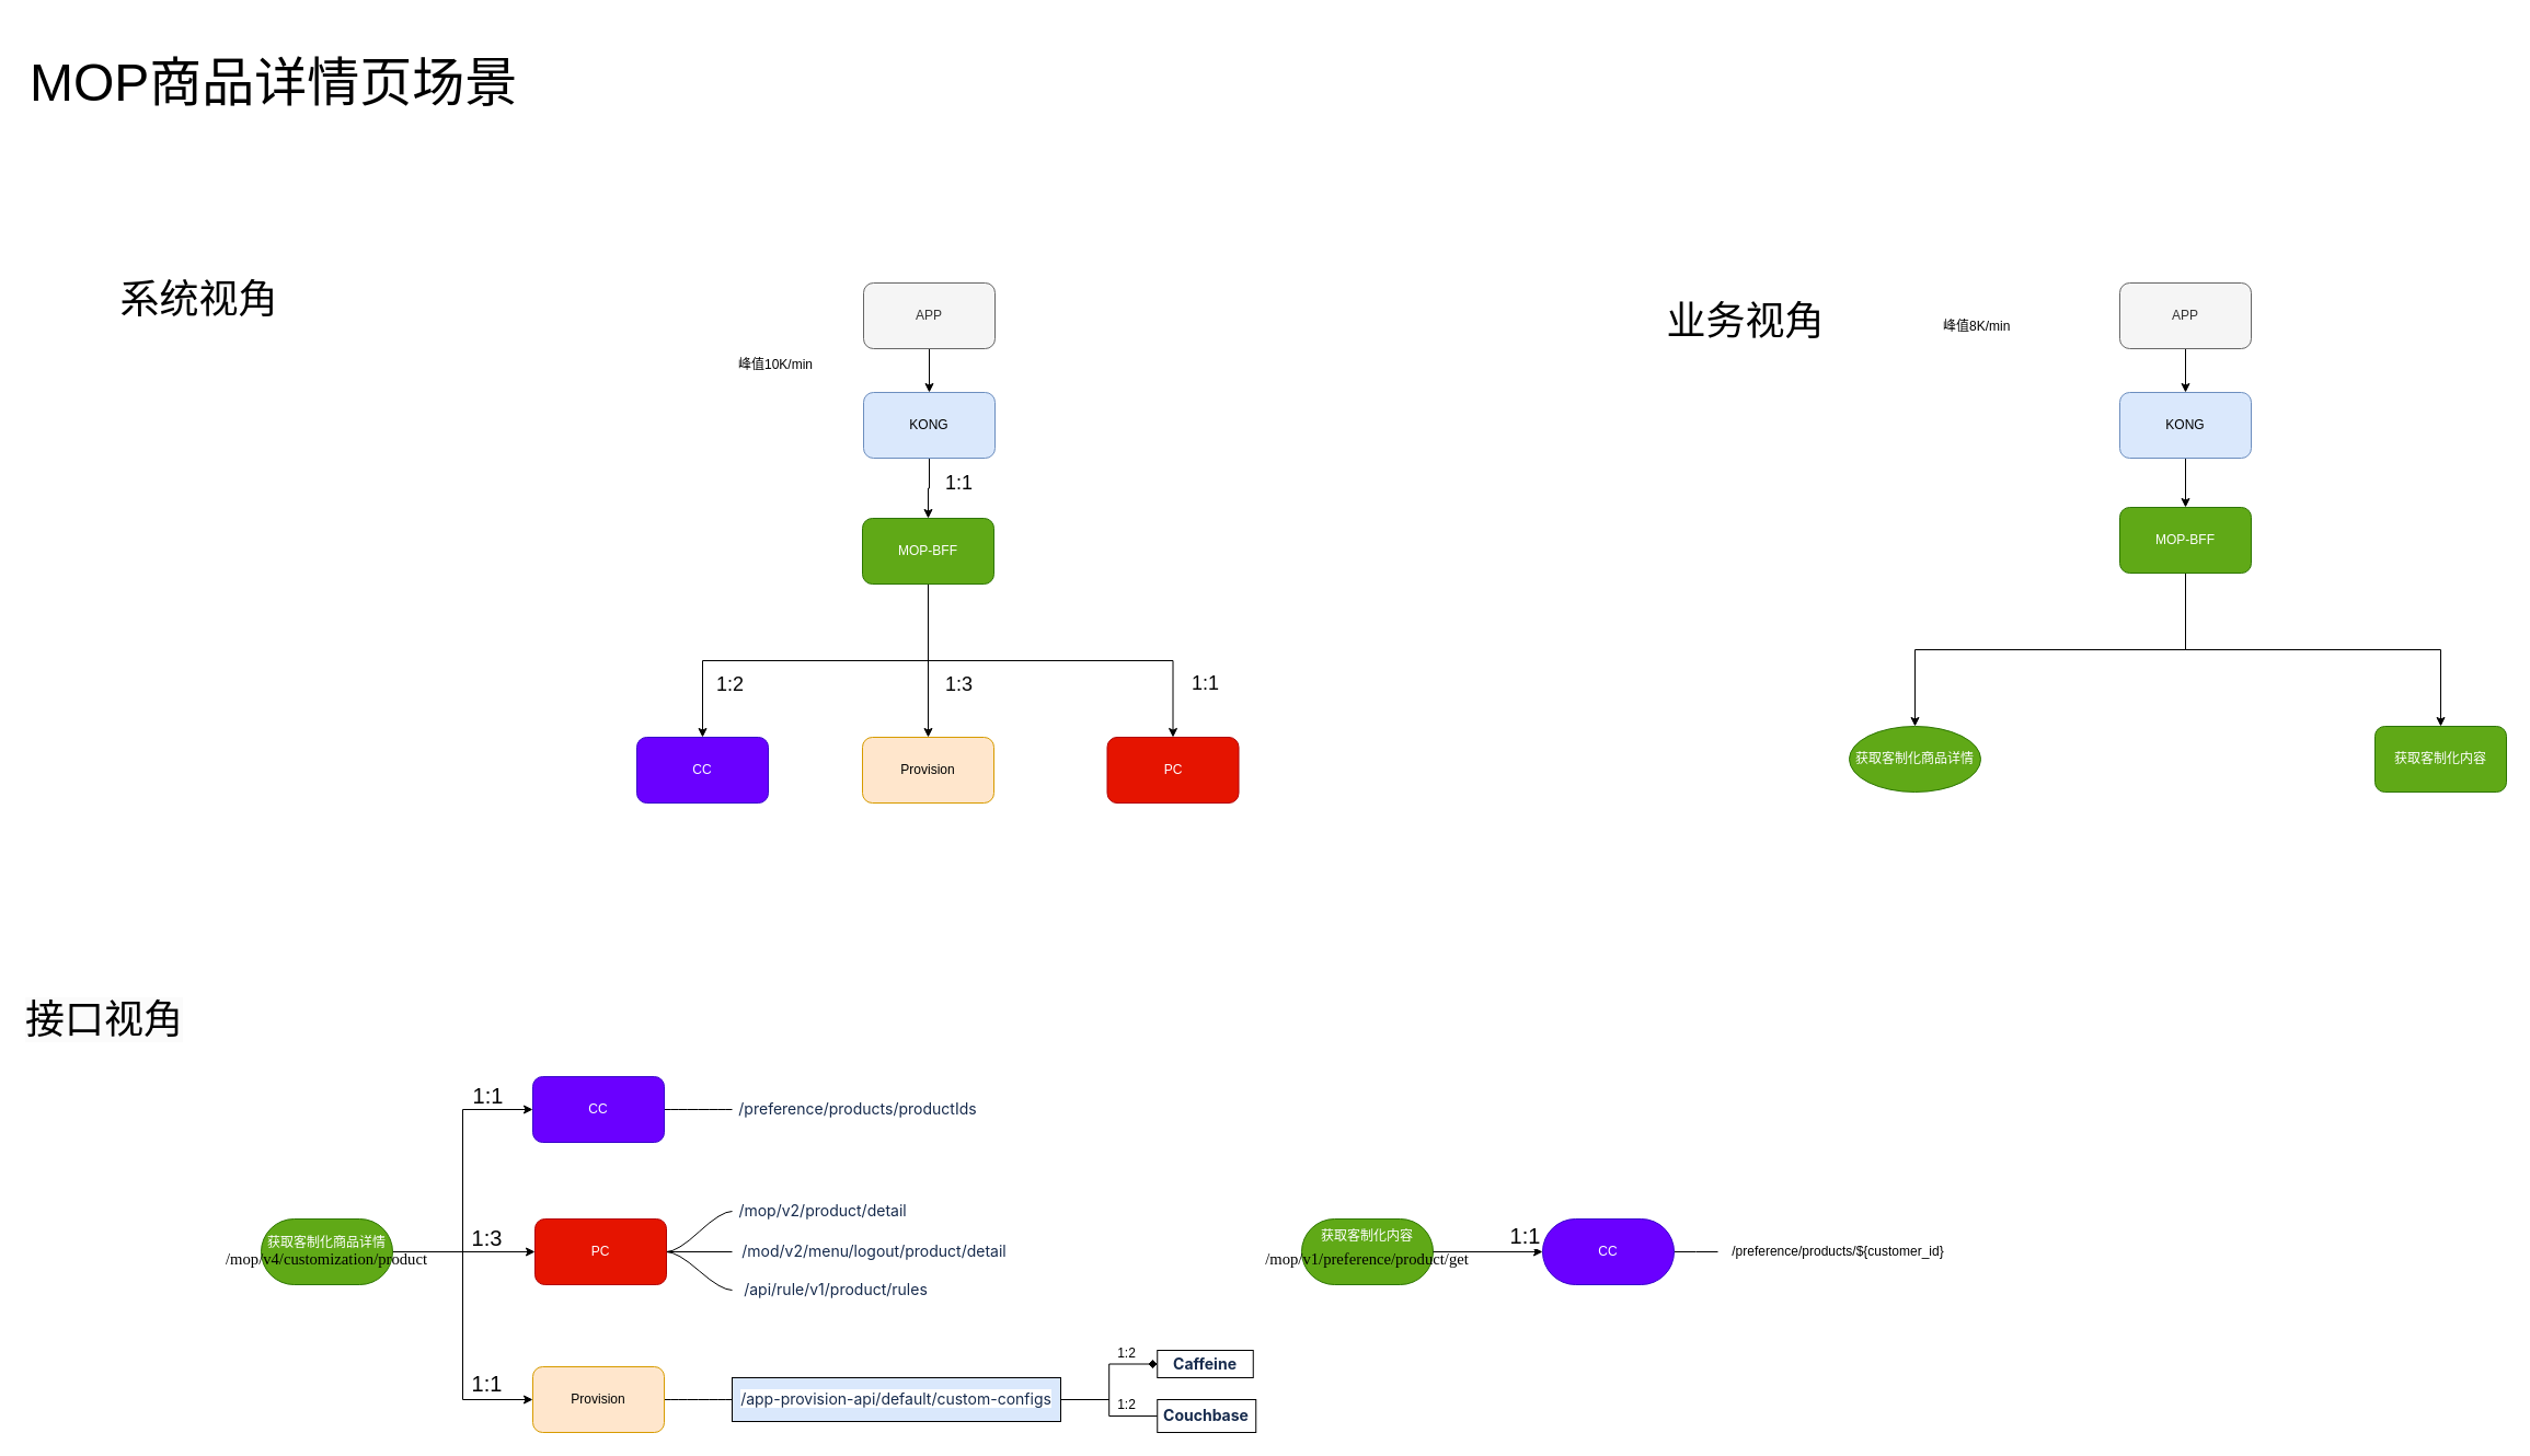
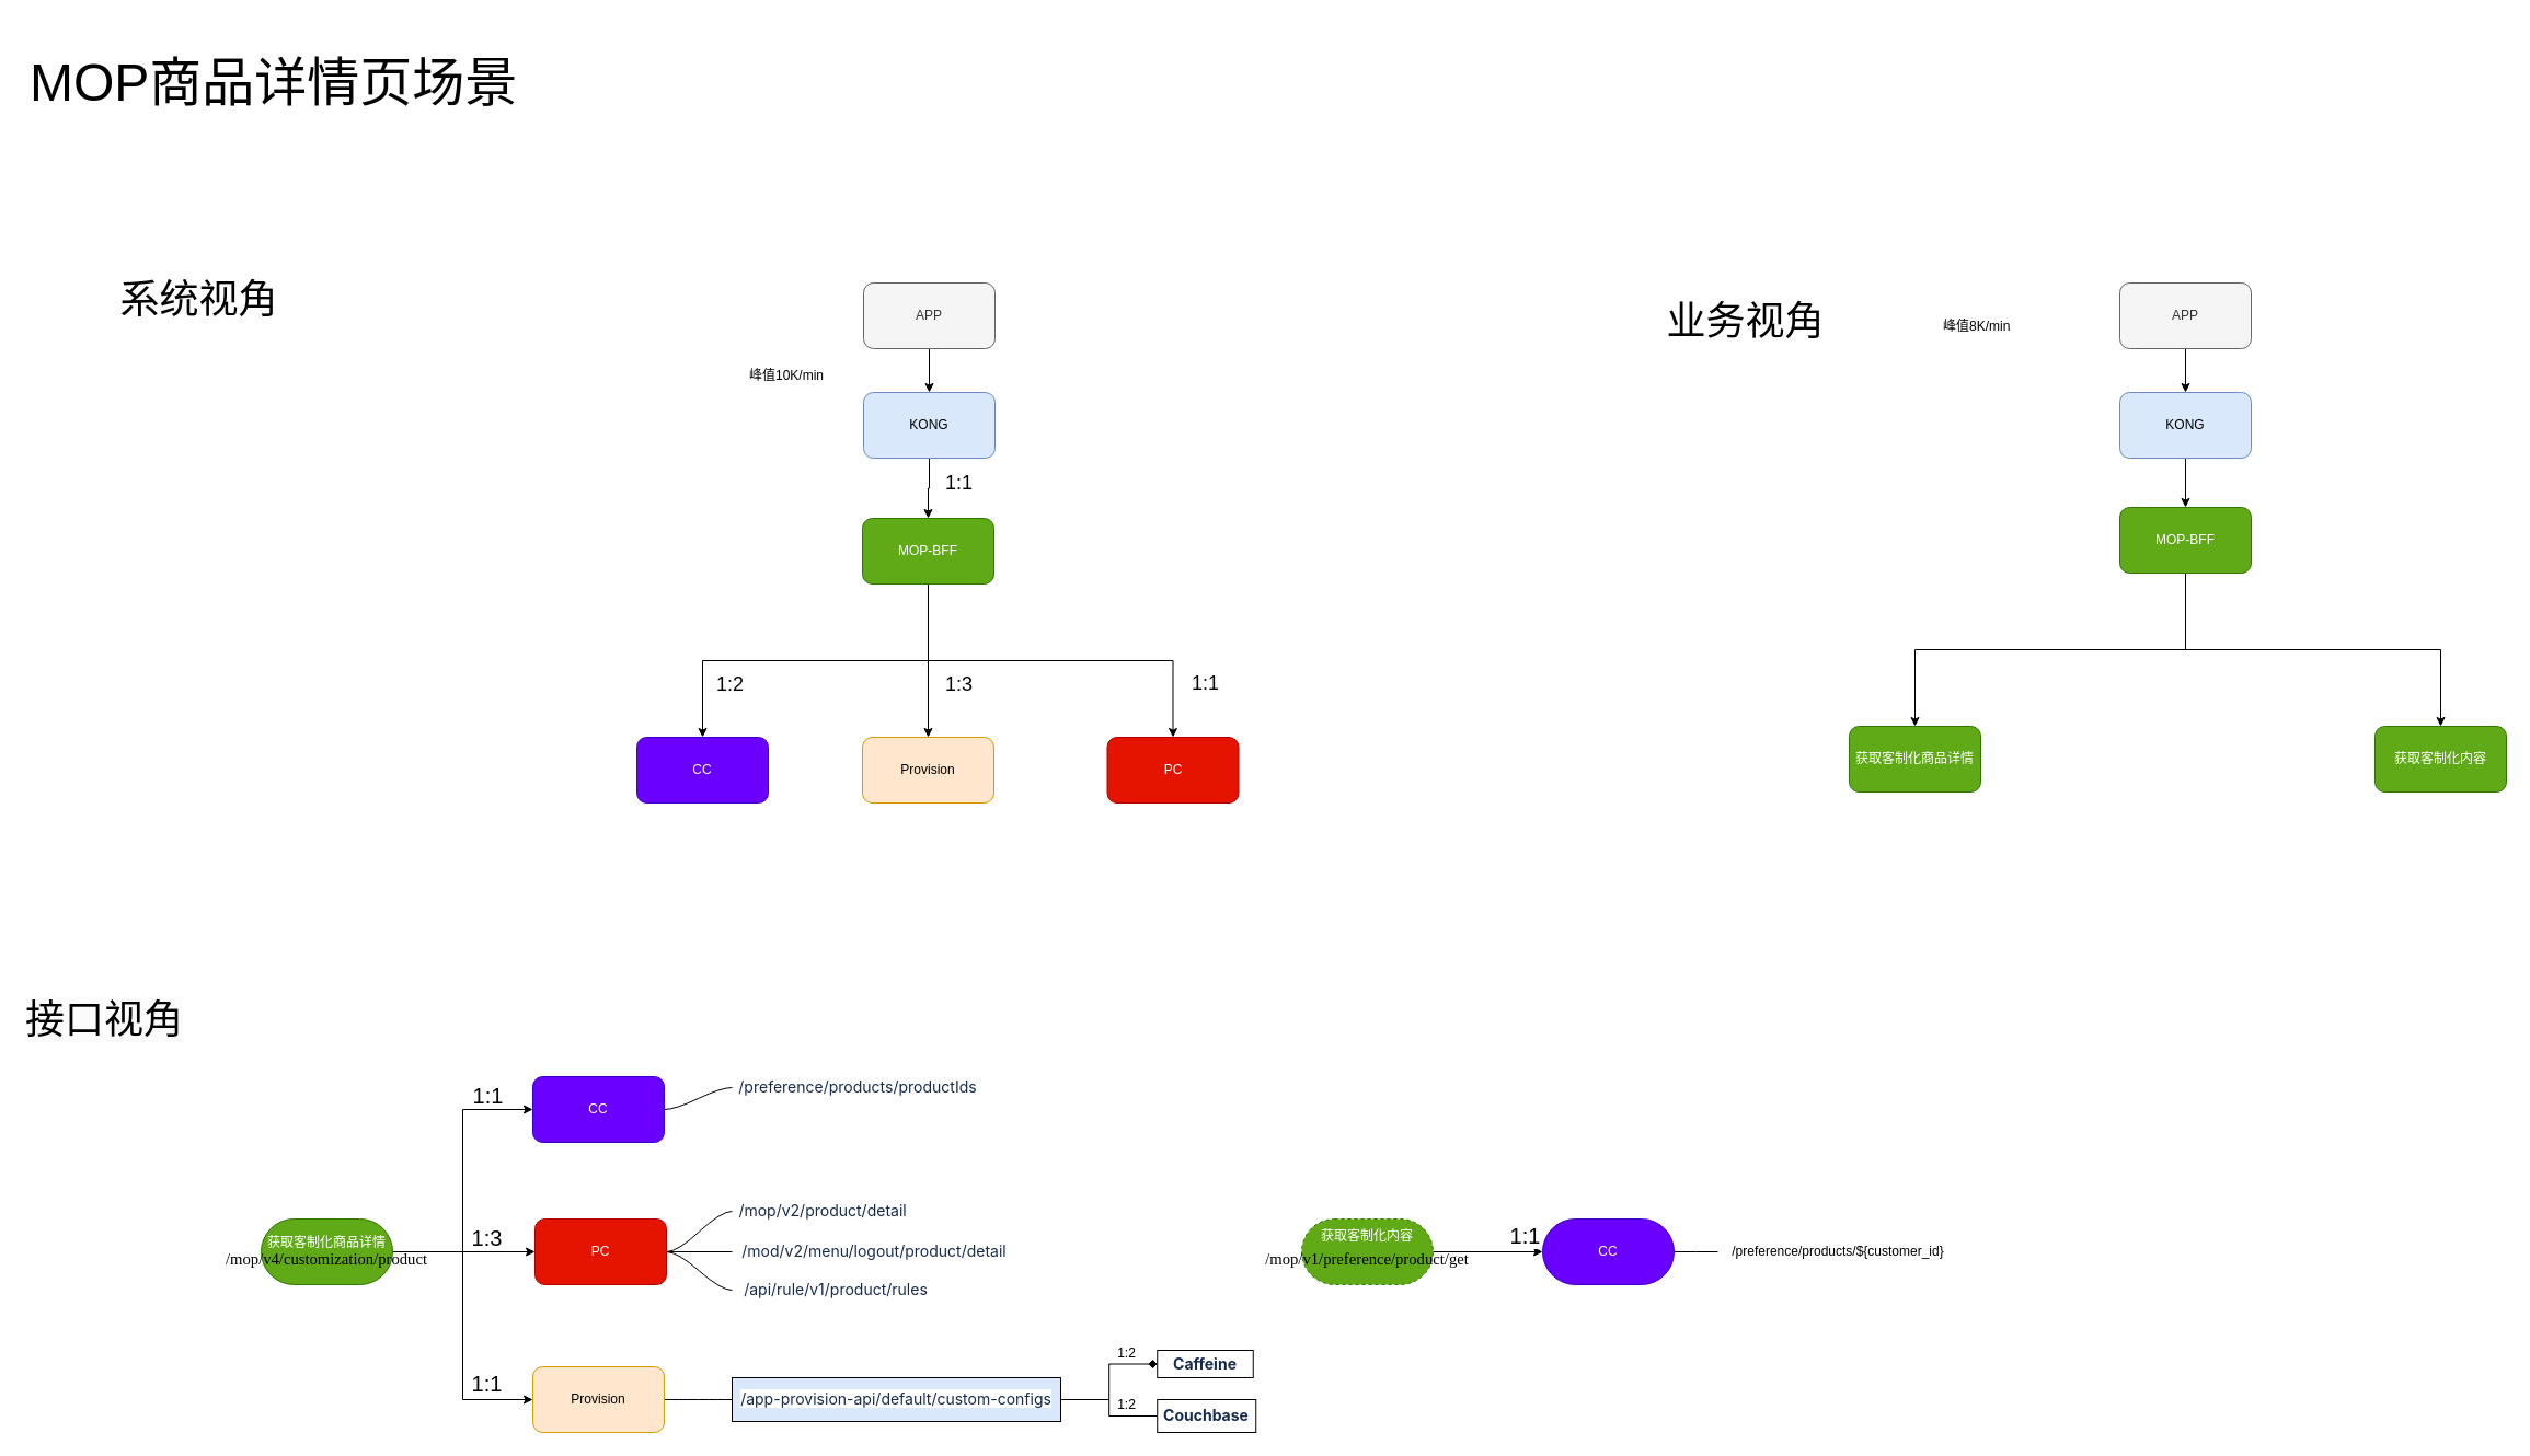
- <mxCell id="22" value="峰值10K/min" style="text;strokeColor=none;fillColor=none;align=left;verticalAlign=middle;spacingLeft=4;spacingRight=4;overflow=hidden;points=[[0,0.5],[1,0.5]];portConstraint=eastwest;rotatable=0;whiteSpace=wrap;html=1;" parent="1" vertex="1"><mxGeometry x="667.5" y="318" width="80" height="30" as="geometry" /></mxCell>
+ <mxCell id="22" value="峰值10K/min" style="text;strokeColor=none;fillColor=none;align=left;verticalAlign=middle;spacingLeft=4;spacingRight=4;overflow=hidden;points=[[0,0.5],[1,0.5]];portConstraint=eastwest;rotatable=0;whiteSpace=wrap;html=1;" parent="1" vertex="1"><mxGeometry x="677.5" y="328" width="80" height="30" as="geometry" /></mxCell>
- <mxCell id="11" value="获取客制化商品详情" style="ellipse;whiteSpace=wrap;html=1;fillColor=#60a917;strokeColor=#2D7600;fontColor=#ffffff;" parent="1" vertex="1"><mxGeometry x="1688" y="663" width="120" height="60" as="geometry" /></mxCell>
+ <mxCell id="11" value="获取客制化商品详情" style="rounded=1;whiteSpace=wrap;html=1;fillColor=#60a917;strokeColor=#2D7600;fontColor=#ffffff;" parent="1" vertex="1"><mxGeometry x="1688" y="663" width="120" height="60" as="geometry" /></mxCell>
- <mxCell id="41" value="&lt;span style=&quot;color: rgb(23, 43, 77); font-family: -apple-system, &amp;quot;system-ui&amp;quot;, &amp;quot;Segoe UI&amp;quot;, Roboto, Oxygen, Ubuntu, &amp;quot;Fira Sans&amp;quot;, &amp;quot;Droid Sans&amp;quot;, &amp;quot;Helvetica Neue&amp;quot;, sans-serif; text-align: left; background-color: rgb(255, 255, 255);&quot;&gt;/preference/products/productIds&lt;/span&gt;" style="text;html=1;align=center;verticalAlign=middle;whiteSpace=wrap;rounded=0;fontFamily=Helvetica;fontSize=14;fontColor=#ffffff;labelBorderColor=none;fontStyle=0;autosize=1;" parent="1" vertex="1"><mxGeometry x="668" y="998" width="230" height="30" as="geometry" /></mxCell>
+ <mxCell id="41" value="&lt;span style=&quot;color: rgb(23, 43, 77); font-family: -apple-system, &amp;quot;system-ui&amp;quot;, &amp;quot;Segoe UI&amp;quot;, Roboto, Oxygen, Ubuntu, &amp;quot;Fira Sans&amp;quot;, &amp;quot;Droid Sans&amp;quot;, &amp;quot;Helvetica Neue&amp;quot;, sans-serif; text-align: left; background-color: rgb(255, 255, 255);&quot;&gt;/preference/products/productIds&lt;/span&gt;" style="text;html=1;align=center;verticalAlign=middle;whiteSpace=wrap;rounded=0;fontFamily=Helvetica;fontSize=14;fontColor=#ffffff;labelBorderColor=none;fontStyle=0;autosize=1;" parent="1" vertex="1"><mxGeometry x="668" y="978" width="230" height="30" as="geometry" /></mxCell>
- <mxCell id="48" value="获取客制化内容&lt;br&gt;&lt;div style=&quot;color: rgb(0, 0, 0); font-size: medium; text-align: start;&quot; data-hash=&quot;16d39a5b071669c2bc043460d72533dd&quot; data-version=&quot;3.0.0&quot;&gt;&lt;/div&gt;&lt;div style=&quot;color: rgb(0, 0, 0); font-size: medium; text-align: start;&quot; class=&quot;document&quot;&gt;&lt;div class=&quot;section&quot;&gt;&lt;p style=&quot;margin: 3pt 0pt; font-family: 等线; font-size: 12pt; line-height: 20.8px;&quot; class=&quot;paragraph text-align-type-left&quot;&gt;&lt;span style=&quot;font-size: 11pt; letter-spacing: 0pt; vertical-align: baseline;&quot; data-font-family=&quot;default&quot;&gt;/mop/v1/preference/product/get&lt;/span&gt;&lt;/p&gt;&lt;/div&gt;&lt;/div&gt;" style="whiteSpace=wrap;html=1;rounded=1;arcSize=50;align=center;verticalAlign=middle;strokeWidth=1;autosize=0;spacing=4;treeFolding=1;treeMoving=1;newEdgeStyle={&quot;edgeStyle&quot;:&quot;entityRelationEdgeStyle&quot;,&quot;startArrow&quot;:&quot;none&quot;,&quot;endArrow&quot;:&quot;none&quot;,&quot;segment&quot;:10,&quot;curved&quot;:1,&quot;sourcePerimeterSpacing&quot;:0,&quot;targetPerimeterSpacing&quot;:0};strokeColor=#2D7600;fontFamily=Helvetica;fontSize=12;fontColor=#ffffff;fillColor=#60a917;" parent="1" vertex="1"><mxGeometry x="1188" y="1113" width="120" height="60" as="geometry" /></mxCell>
+ <mxCell id="48" value="获取客制化内容&lt;br&gt;&lt;div style=&quot;color: rgb(0, 0, 0); font-size: medium; text-align: start;&quot; data-hash=&quot;16d39a5b071669c2bc043460d72533dd&quot; data-version=&quot;3.0.0&quot;&gt;&lt;/div&gt;&lt;div style=&quot;color: rgb(0, 0, 0); font-size: medium; text-align: start;&quot; class=&quot;document&quot;&gt;&lt;div class=&quot;section&quot;&gt;&lt;p style=&quot;margin: 3pt 0pt; font-family: 等线; font-size: 12pt; line-height: 20.8px;&quot; class=&quot;paragraph text-align-type-left&quot;&gt;&lt;span style=&quot;font-size: 11pt; letter-spacing: 0pt; vertical-align: baseline;&quot; data-font-family=&quot;default&quot;&gt;/mop/v1/preference/product/get&lt;/span&gt;&lt;/p&gt;&lt;/div&gt;&lt;/div&gt;" style="whiteSpace=wrap;html=1;rounded=1;arcSize=50;align=center;verticalAlign=middle;strokeWidth=1;autosize=0;spacing=4;treeFolding=1;treeMoving=1;newEdgeStyle={&quot;edgeStyle&quot;:&quot;entityRelationEdgeStyle&quot;,&quot;startArrow&quot;:&quot;none&quot;,&quot;endArrow&quot;:&quot;none&quot;,&quot;segment&quot;:10,&quot;curved&quot;:1,&quot;sourcePerimeterSpacing&quot;:0,&quot;targetPerimeterSpacing&quot;:0};strokeColor=#2D7600;fontFamily=Helvetica;fontSize=12;fontColor=#ffffff;fillColor=#60a917;dashed=1;" parent="1" vertex="1"><mxGeometry x="1188" y="1113" width="120" height="60" as="geometry" /></mxCell>
